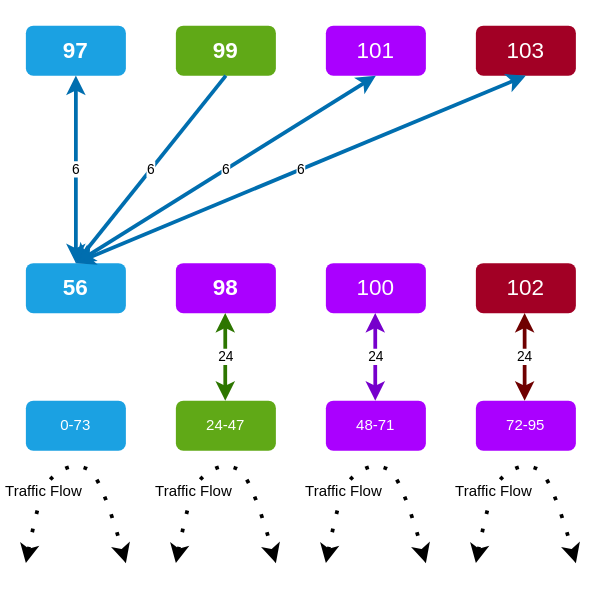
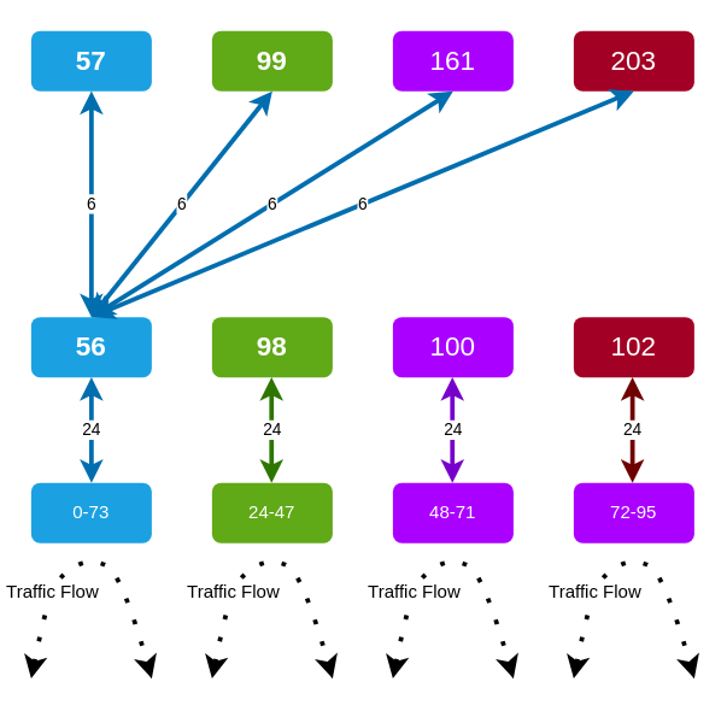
- <mxCell id="10" value="&lt;span style=&quot;font-size: 18px&quot;&gt;&lt;b&gt;97&lt;/b&gt;&lt;/span&gt;" style="rounded=1;whiteSpace=wrap;html=1;shadow=0;glass=0;fillColor=#1ba1e2;strokeColor=none;fontColor=#ffffff;" vertex="1" parent="1"><mxGeometry x="20" y="20" width="80" height="40" as="geometry" /></mxCell>
+ <mxCell id="10" value="&lt;span style=&quot;font-size: 18px&quot;&gt;&lt;b&gt;57&lt;/b&gt;&lt;/span&gt;" style="rounded=1;whiteSpace=wrap;html=1;shadow=0;glass=0;fillColor=#1ba1e2;strokeColor=none;fontColor=#ffffff;" vertex="1" parent="1"><mxGeometry x="20" y="20" width="80" height="40" as="geometry" /></mxCell>
- <mxCell id="12" value="&lt;font style=&quot;font-size: 18px&quot;&gt;101&lt;/font&gt;" style="rounded=1;whiteSpace=wrap;html=1;shadow=0;glass=0;fillColor=#aa00ff;strokeColor=none;fontColor=#ffffff;" vertex="1" parent="1"><mxGeometry x="260" y="20" width="80" height="40" as="geometry" /></mxCell>
+ <mxCell id="12" value="&lt;font style=&quot;font-size: 18px&quot;&gt;161&lt;/font&gt;" style="rounded=1;whiteSpace=wrap;html=1;shadow=0;glass=0;fillColor=#aa00ff;strokeColor=none;fontColor=#ffffff;" vertex="1" parent="1"><mxGeometry x="260" y="20" width="80" height="40" as="geometry" /></mxCell>
- <mxCell id="13" value="&lt;font style=&quot;font-size: 18px&quot;&gt;103&lt;/font&gt;" style="rounded=1;whiteSpace=wrap;html=1;shadow=0;glass=0;fillColor=#a20025;strokeColor=none;fontColor=#ffffff;" vertex="1" parent="1"><mxGeometry x="380" y="20" width="80" height="40" as="geometry" /></mxCell>
+ <mxCell id="13" value="&lt;font style=&quot;font-size: 18px&quot;&gt;203&lt;/font&gt;" style="rounded=1;whiteSpace=wrap;html=1;shadow=0;glass=0;fillColor=#a20025;strokeColor=none;fontColor=#ffffff;" vertex="1" parent="1"><mxGeometry x="380" y="20" width="80" height="40" as="geometry" /></mxCell>
- <mxCell id="19" value="6" style="endArrow=none;startArrow=classic;html=1;shadow=0;strokeWidth=3;entryX=0.5;entryY=1;entryDx=0;entryDy=0;fillColor=#1ba1e2;strokeColor=#006EAF;exitX=0.5;exitY=0;exitDx=0;exitDy=0;" edge="1" parent="1" source="6" target="11"><mxGeometry width="50" height="50" relative="1" as="geometry"><mxPoint x="130" y="210" as="sourcePoint" /><mxPoint x="130" y="60" as="targetPoint" /></mxGeometry></mxCell>
+ <mxCell id="19" value="6" style="endArrow=classic;startArrow=classic;html=1;shadow=0;strokeWidth=3;entryX=0.5;entryY=1;entryDx=0;entryDy=0;fillColor=#1ba1e2;strokeColor=#006EAF;exitX=0.5;exitY=0;exitDx=0;exitDy=0;" edge="1" parent="1" source="6" target="11"><mxGeometry width="50" height="50" relative="1" as="geometry"><mxPoint x="130" y="210" as="sourcePoint" /><mxPoint x="130" y="60" as="targetPoint" /></mxGeometry></mxCell>
- <mxCell id="7" value="&lt;b&gt;&lt;font style=&quot;font-size: 18px&quot;&gt;98&lt;/font&gt;&lt;/b&gt;" style="rounded=1;whiteSpace=wrap;html=1;shadow=0;glass=0;fillColor=#aa00ff;strokeColor=none;fontColor=#ffffff;" vertex="1" parent="1"><mxGeometry x="140" y="210" width="80" height="40" as="geometry" /></mxCell>
+ <mxCell id="7" value="&lt;b&gt;&lt;font style=&quot;font-size: 18px&quot;&gt;98&lt;/font&gt;&lt;/b&gt;" style="rounded=1;whiteSpace=wrap;html=1;shadow=0;glass=0;fillColor=#60a917;strokeColor=none;fontColor=#ffffff;" vertex="1" parent="1"><mxGeometry x="140" y="210" width="80" height="40" as="geometry" /></mxCell>
+ <mxCell id="14" value="24" style="endArrow=classic;startArrow=classic;html=1;shadow=0;strokeWidth=3;entryX=0.5;entryY=1;entryDx=0;entryDy=0;fillColor=#1ba1e2;strokeColor=#006EAF;" edge="1" parent="1" source="2" target="6"><mxGeometry width="50" height="50" relative="1" as="geometry"><mxPoint x="10" y="450" as="sourcePoint" /><mxPoint x="60" y="400" as="targetPoint" /></mxGeometry></mxCell>
